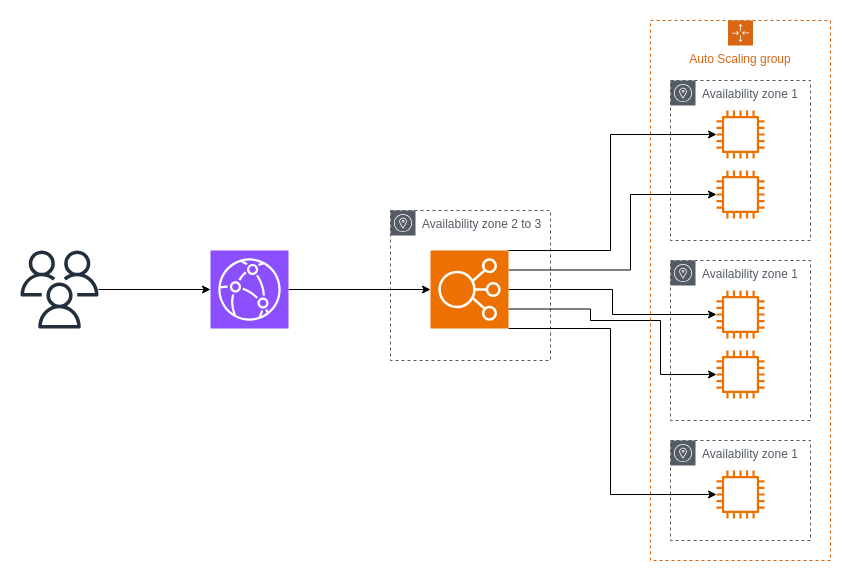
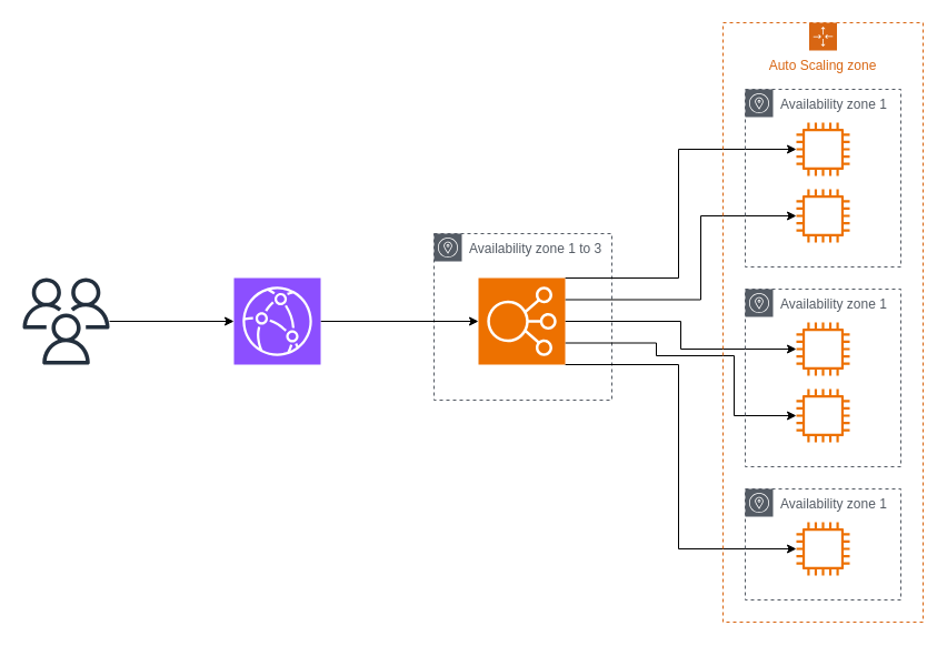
- <mxCell id="13" value="Auto Scaling group" style="points=[[0,0],[0.25,0],[0.5,0],[0.75,0],[1,0],[1,0.25],[1,0.5],[1,0.75],[1,1],[0.75,1],[0.5,1],[0.25,1],[0,1],[0,0.75],[0,0.5],[0,0.25]];outlineConnect=0;gradientColor=none;html=1;whiteSpace=wrap;fontSize=12;fontStyle=0;container=1;pointerEvents=0;collapsible=0;recursiveResize=0;shape=mxgraph.aws4.groupCenter;grIcon=mxgraph.aws4.group_auto_scaling_group;grStroke=1;strokeColor=#D86613;fillColor=none;verticalAlign=top;align=center;fontColor=#D86613;dashed=1;spacingTop=25;" vertex="1" parent="1"><mxGeometry x="650" y="20" width="180" height="540" as="geometry" /></mxCell>
+ <mxCell id="13" value="Auto Scaling zone" style="points=[[0,0],[0.25,0],[0.5,0],[0.75,0],[1,0],[1,0.25],[1,0.5],[1,0.75],[1,1],[0.75,1],[0.5,1],[0.25,1],[0,1],[0,0.75],[0,0.5],[0,0.25]];outlineConnect=0;gradientColor=none;html=1;whiteSpace=wrap;fontSize=12;fontStyle=0;container=1;pointerEvents=0;collapsible=0;recursiveResize=0;shape=mxgraph.aws4.groupCenter;grIcon=mxgraph.aws4.group_auto_scaling_group;grStroke=1;strokeColor=#D86613;fillColor=none;verticalAlign=top;align=center;fontColor=#D86613;dashed=1;spacingTop=25;" vertex="1" parent="1"><mxGeometry x="650" y="20" width="180" height="540" as="geometry" /></mxCell>
- <mxCell id="2" value="Availability zone 2 to 3" style="sketch=0;outlineConnect=0;gradientColor=none;html=1;whiteSpace=wrap;fontSize=12;fontStyle=0;shape=mxgraph.aws4.group;grIcon=mxgraph.aws4.group_availability_zone;strokeColor=#545B64;fillColor=none;verticalAlign=top;align=left;spacingLeft=30;fontColor=#545B64;dashed=1;" vertex="1" parent="1"><mxGeometry x="390" y="210" width="160" height="150" as="geometry" /></mxCell>
+ <mxCell id="2" value="Availability zone 1 to 3" style="sketch=0;outlineConnect=0;gradientColor=none;html=1;whiteSpace=wrap;fontSize=12;fontStyle=0;shape=mxgraph.aws4.group;grIcon=mxgraph.aws4.group_availability_zone;strokeColor=#545B64;fillColor=none;verticalAlign=top;align=left;spacingLeft=30;fontColor=#545B64;dashed=1;" vertex="1" parent="1"><mxGeometry x="390" y="210" width="160" height="150" as="geometry" /></mxCell>
